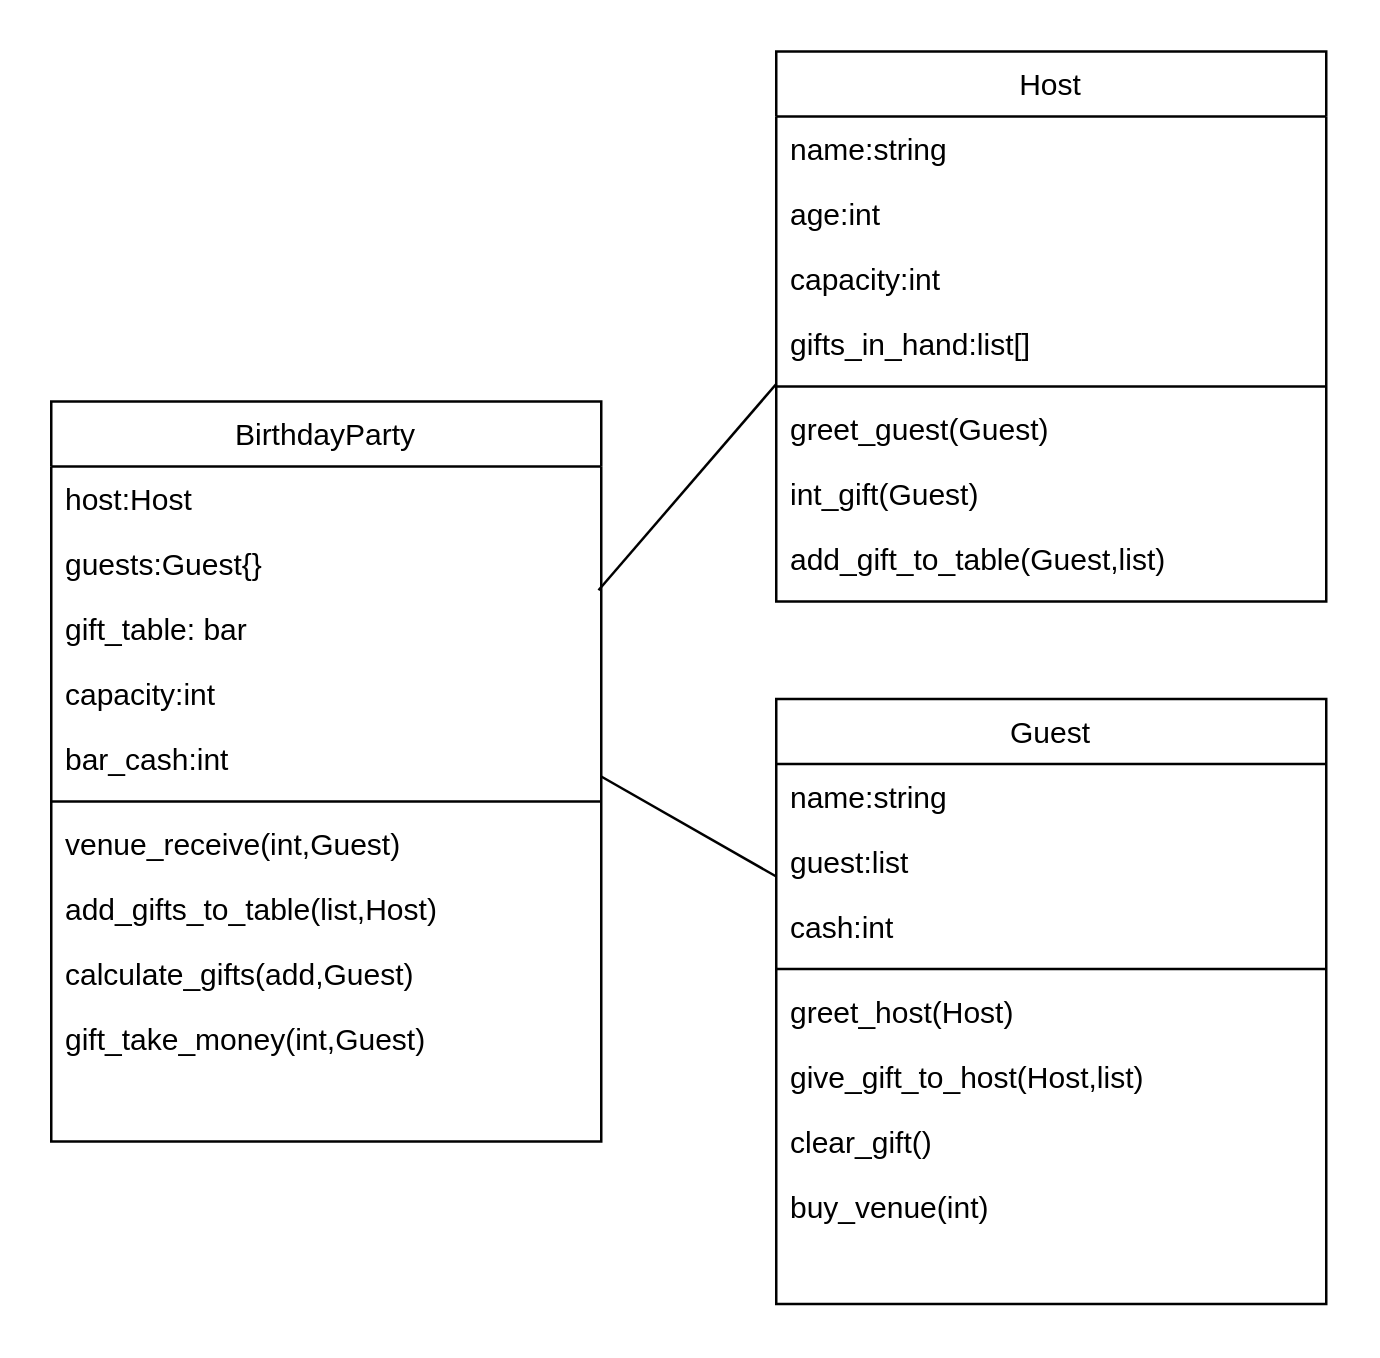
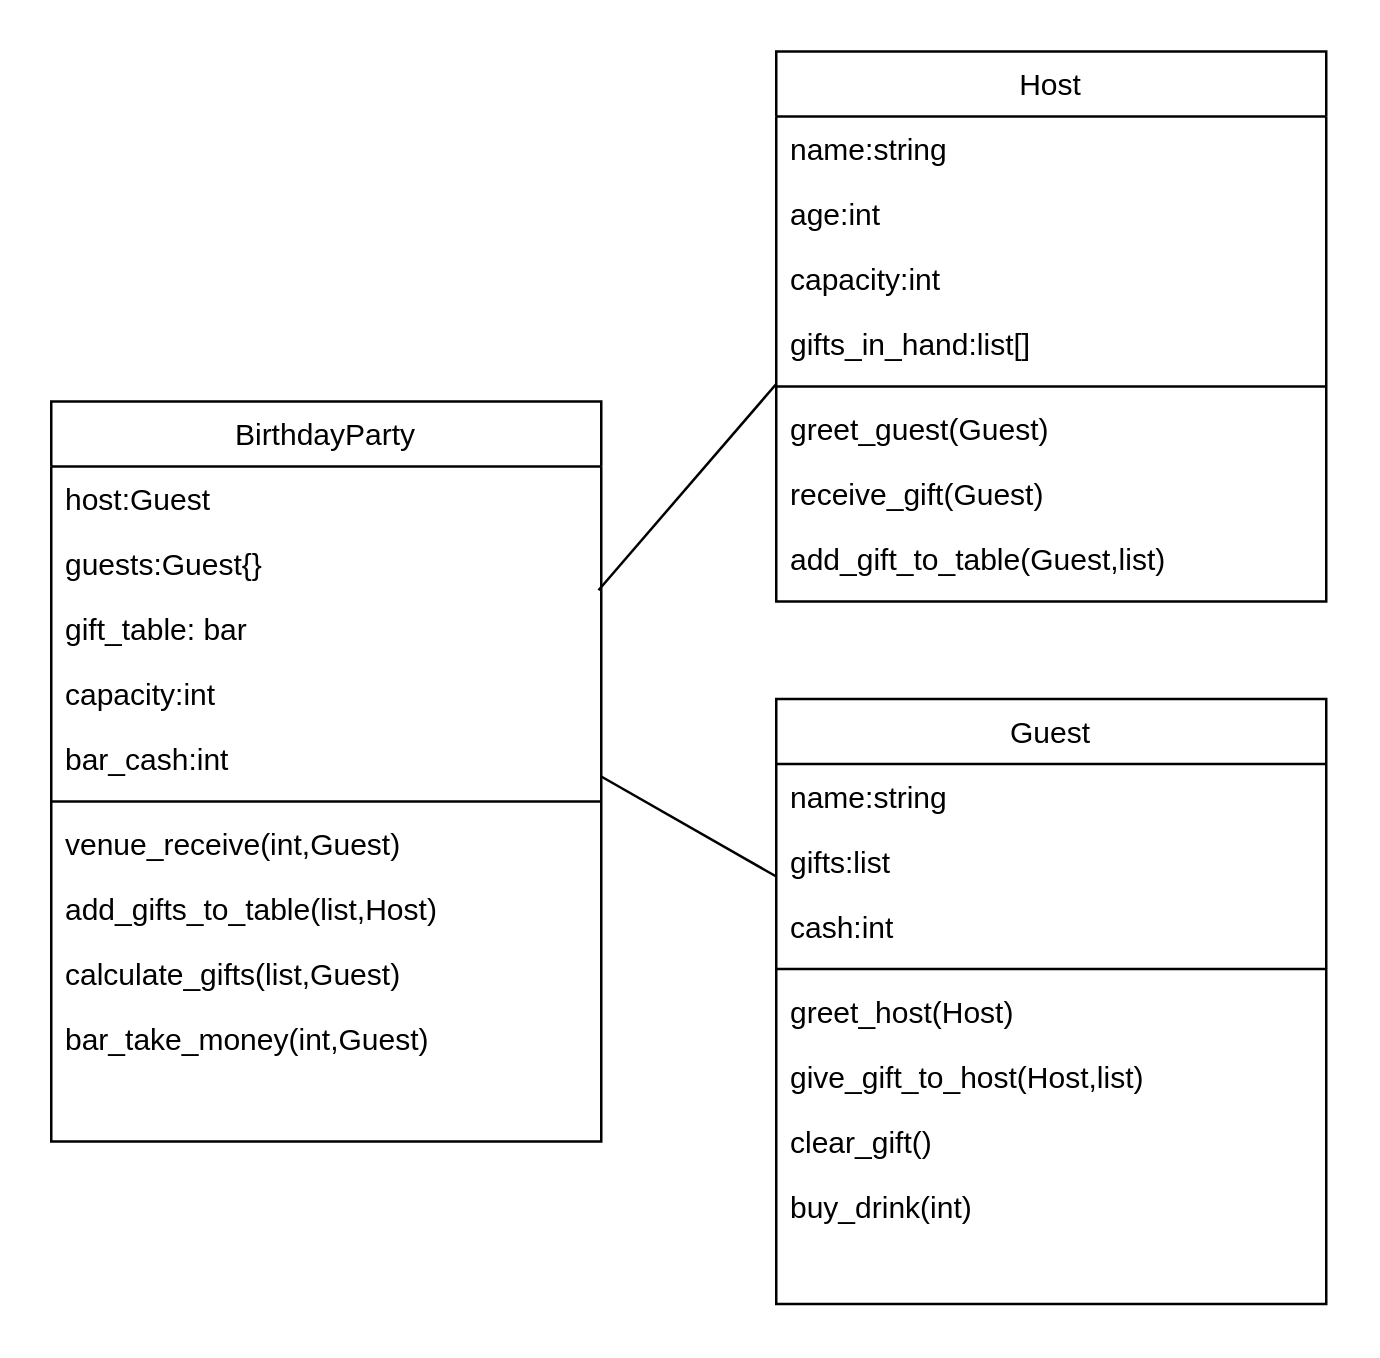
- <mxCell id="20" value="int_gift(Guest)" style="text;align=left;verticalAlign=top;spacingLeft=4;spacingRight=4;overflow=hidden;rotatable=0;points=[[0,0.5],[1,0.5]];portConstraint=eastwest;" vertex="1" parent="13"><mxGeometry y="164" width="220" height="26" as="geometry" /></mxCell>
+ <mxCell id="20" value="receive_gift(Guest)" style="text;align=left;verticalAlign=top;spacingLeft=4;spacingRight=4;overflow=hidden;rotatable=0;points=[[0,0.5],[1,0.5]];portConstraint=eastwest;" vertex="1" parent="13"><mxGeometry y="164" width="220" height="26" as="geometry" /></mxCell>
- <mxCell id="3" value="host:Host" style="text;align=left;verticalAlign=top;spacingLeft=4;spacingRight=4;overflow=hidden;rotatable=0;points=[[0,0.5],[1,0.5]];portConstraint=eastwest;" parent="2" vertex="1"><mxGeometry y="26" width="220" height="26" as="geometry" /></mxCell>
+ <mxCell id="3" value="host:Guest" style="text;align=left;verticalAlign=top;spacingLeft=4;spacingRight=4;overflow=hidden;rotatable=0;points=[[0,0.5],[1,0.5]];portConstraint=eastwest;" parent="2" vertex="1"><mxGeometry y="26" width="220" height="26" as="geometry" /></mxCell>
- <mxCell id="24" value="guest:list" style="text;align=left;verticalAlign=top;spacingLeft=4;spacingRight=4;overflow=hidden;rotatable=0;points=[[0,0.5],[1,0.5]];portConstraint=eastwest;rounded=0;shadow=0;html=0;" vertex="1" parent="22"><mxGeometry y="52" width="220" height="26" as="geometry" /></mxCell>
+ <mxCell id="24" value="gifts:list" style="text;align=left;verticalAlign=top;spacingLeft=4;spacingRight=4;overflow=hidden;rotatable=0;points=[[0,0.5],[1,0.5]];portConstraint=eastwest;rounded=0;shadow=0;html=0;" vertex="1" parent="22"><mxGeometry y="52" width="220" height="26" as="geometry" /></mxCell>
- <mxCell id="11" value="calculate_gifts(add,Guest)" style="text;align=left;verticalAlign=top;spacingLeft=4;spacingRight=4;overflow=hidden;rotatable=0;points=[[0,0.5],[1,0.5]];portConstraint=eastwest;" vertex="1" parent="2"><mxGeometry y="216" width="220" height="26" as="geometry" /></mxCell>
+ <mxCell id="11" value="calculate_gifts(list,Guest)" style="text;align=left;verticalAlign=top;spacingLeft=4;spacingRight=4;overflow=hidden;rotatable=0;points=[[0,0.5],[1,0.5]];portConstraint=eastwest;" vertex="1" parent="2"><mxGeometry y="216" width="220" height="26" as="geometry" /></mxCell>
- <mxCell id="12" value="gift_take_money(int,Guest)" style="text;align=left;verticalAlign=top;spacingLeft=4;spacingRight=4;overflow=hidden;rotatable=0;points=[[0,0.5],[1,0.5]];portConstraint=eastwest;" vertex="1" parent="2"><mxGeometry y="242" width="220" height="54" as="geometry" /></mxCell>
+ <mxCell id="12" value="bar_take_money(int,Guest)" style="text;align=left;verticalAlign=top;spacingLeft=4;spacingRight=4;overflow=hidden;rotatable=0;points=[[0,0.5],[1,0.5]];portConstraint=eastwest;" vertex="1" parent="2"><mxGeometry y="242" width="220" height="54" as="geometry" /></mxCell>
- <mxCell id="30" value="buy_venue(int)" style="text;align=left;verticalAlign=top;spacingLeft=4;spacingRight=4;overflow=hidden;rotatable=0;points=[[0,0.5],[1,0.5]];portConstraint=eastwest;" vertex="1" parent="22"><mxGeometry y="190" width="220" height="26" as="geometry" /></mxCell>
+ <mxCell id="30" value="buy_drink(int)" style="text;align=left;verticalAlign=top;spacingLeft=4;spacingRight=4;overflow=hidden;rotatable=0;points=[[0,0.5],[1,0.5]];portConstraint=eastwest;" vertex="1" parent="22"><mxGeometry y="190" width="220" height="26" as="geometry" /></mxCell>
